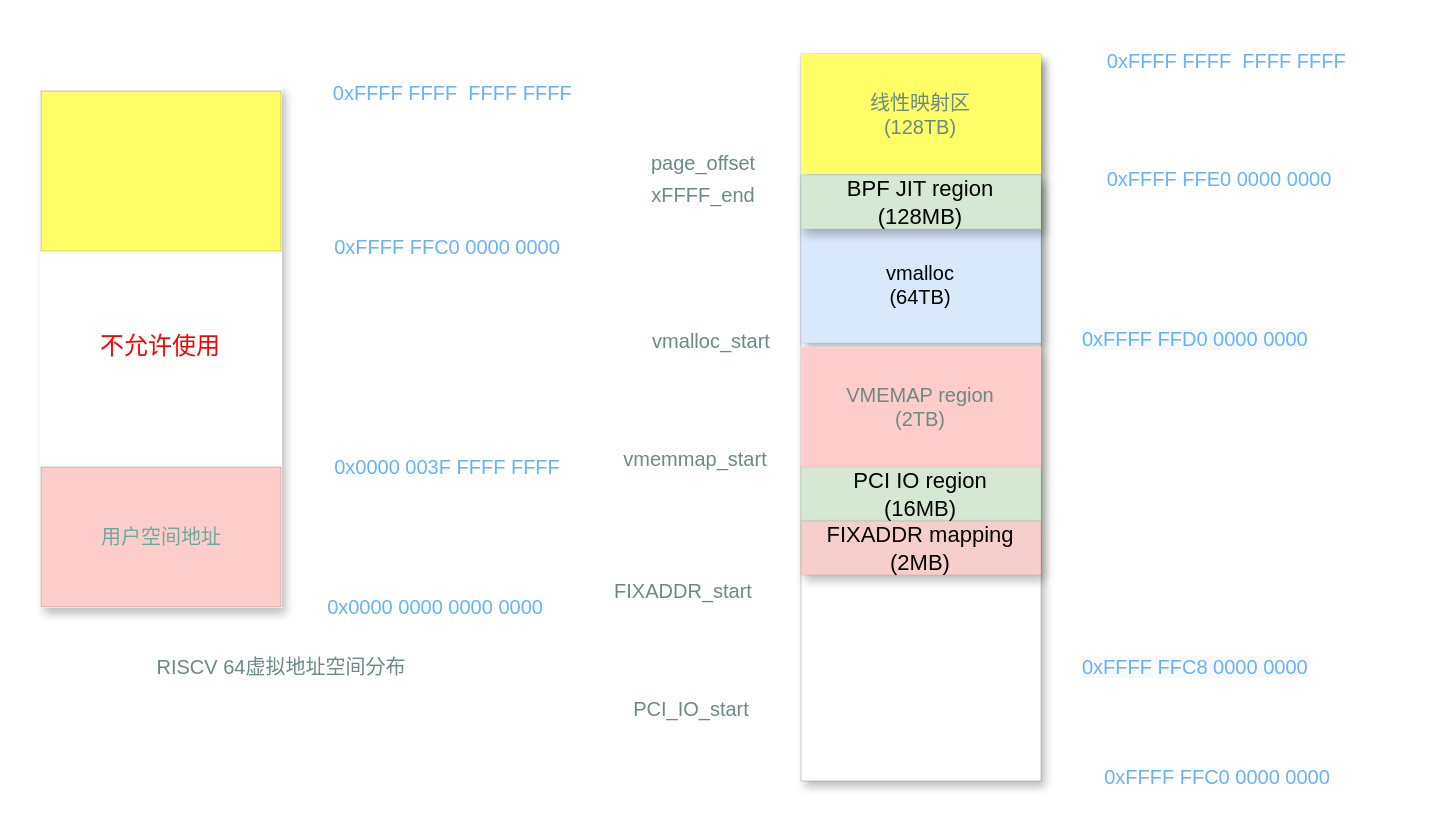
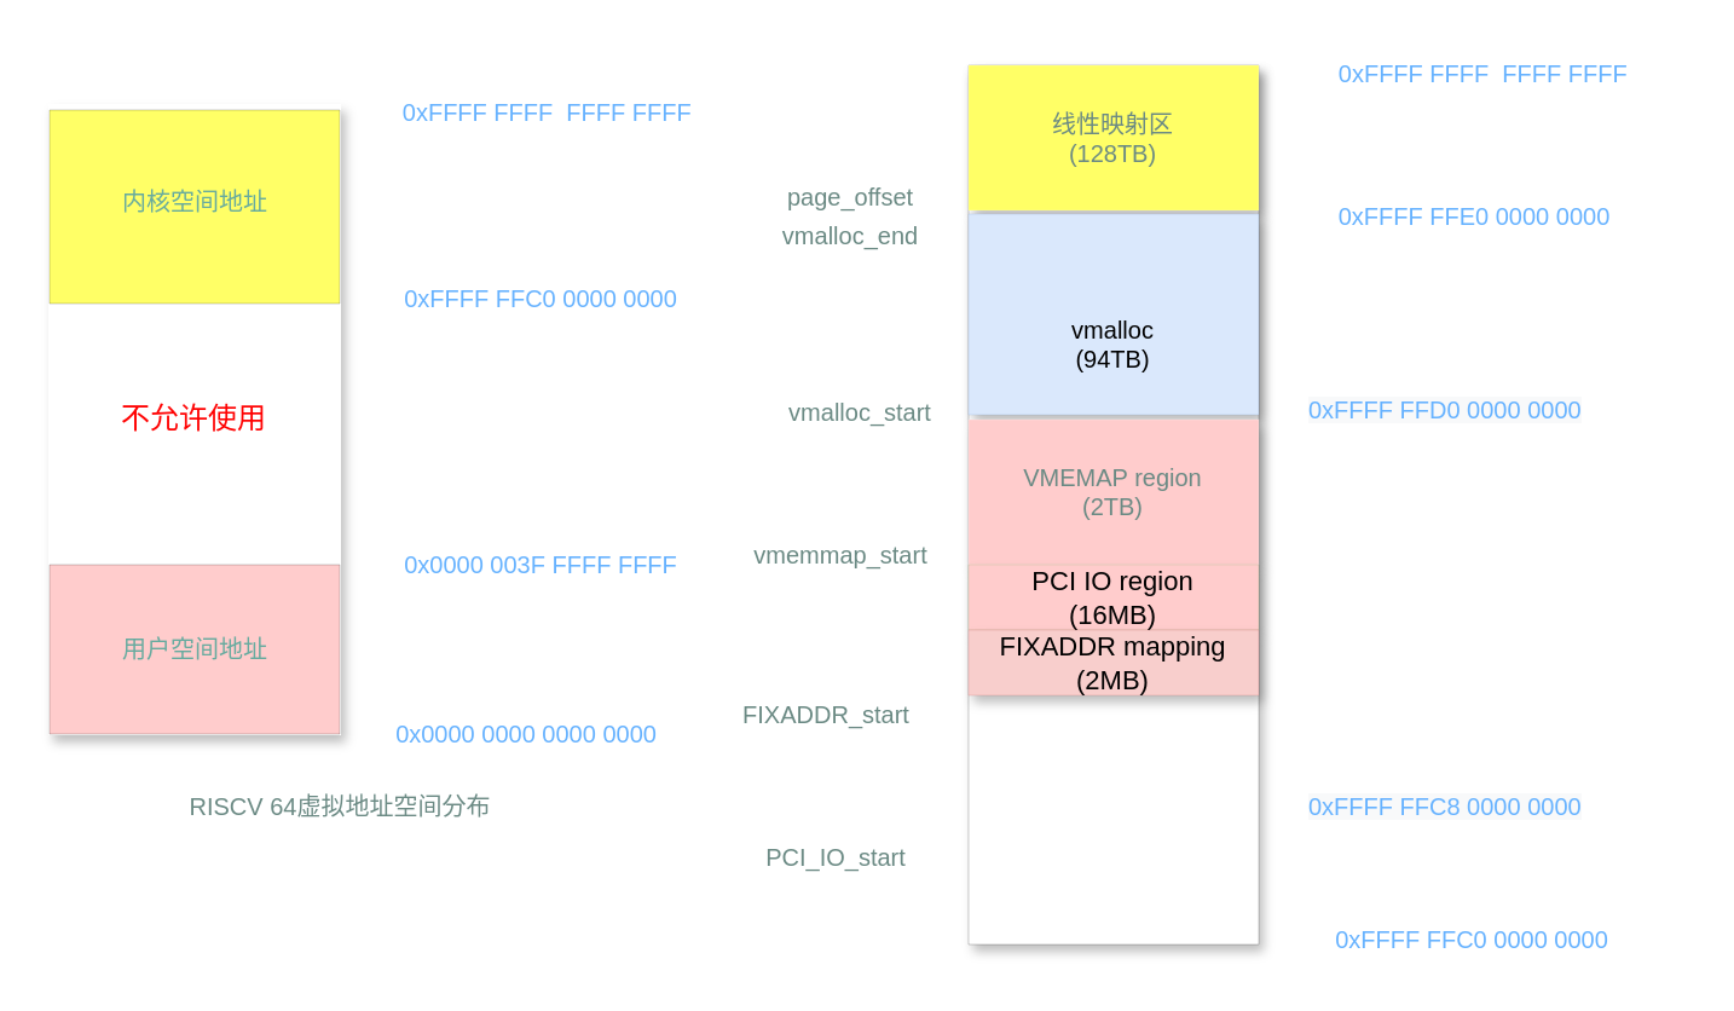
+ <mxCell id="5" value="&lt;font style=&quot;font-size: 10px&quot; color=&quot;#67ab9f&quot;&gt;内核空间地址&lt;/font&gt;" style="text;html=1;resizable=0;autosize=1;align=center;verticalAlign=middle;points=[];fillColor=none;strokeColor=none;rounded=0;strokeWidth=0;" parent="1" vertex="1"><mxGeometry x="35" y="73" width="90" height="20" as="geometry" /></mxCell>
- <mxCell id="21" value="xFFFF_end" style="text;html=1;resizable=0;autosize=1;align=center;verticalAlign=middle;points=[];fillColor=none;strokeColor=none;rounded=0;shadow=1;fontSize=10;fontColor=#6B8A84;" parent="1" vertex="1"><mxGeometry x="312" y="89" width="77" height="16" as="geometry" /></mxCell>
+ <mxCell id="21" value="vmalloc_end" style="text;html=1;resizable=0;autosize=1;align=center;verticalAlign=middle;points=[];fillColor=none;strokeColor=none;rounded=0;shadow=1;fontSize=10;fontColor=#6B8A84;" parent="1" vertex="1"><mxGeometry x="312" y="89" width="77" height="16" as="geometry" /></mxCell>
- <mxCell id="19" value="&lt;font style=&quot;font-size: 11px&quot;&gt;BPF JIT region&lt;br&gt;(128MB)&lt;/font&gt;" style="whiteSpace=wrap;html=1;shadow=1;fontSize=10;strokeColor=#82b366;strokeWidth=0;fillColor=#d5e8d4;" parent="1" vertex="1"><mxGeometry x="400" y="87" width="120" height="27" as="geometry" /></mxCell>
- <mxCell id="16" value="&lt;br&gt;&lt;br&gt;vmalloc&lt;br&gt;(64TB)" style="whiteSpace=wrap;html=1;shadow=1;fontSize=10;strokeColor=#6c8ebf;strokeWidth=0;fillColor=#dae8fc;" parent="1" vertex="1"><mxGeometry x="400" y="88" width="120" height="83" as="geometry" /></mxCell>
+ <mxCell id="16" value="&lt;br&gt;&lt;br&gt;vmalloc&lt;br&gt;(94TB)" style="whiteSpace=wrap;html=1;shadow=1;fontSize=10;strokeColor=#6c8ebf;strokeWidth=0;fillColor=#dae8fc;" parent="1" vertex="1"><mxGeometry x="400" y="88" width="120" height="83" as="geometry" /></mxCell>
- <mxCell id="25" value="&lt;font style=&quot;font-size: 11px&quot;&gt;PCI IO region&lt;br&gt;(16MB)&lt;/font&gt;" style="whiteSpace=wrap;html=1;shadow=1;fontSize=10;strokeColor=#82b366;strokeWidth=0;fillColor=#d5e8d4;" parent="1" vertex="1"><mxGeometry x="400" y="233" width="120" height="27" as="geometry" /></mxCell>
+ <mxCell id="25" value="&lt;font style=&quot;font-size: 11px&quot;&gt;PCI IO region&lt;br&gt;(16MB)&lt;/font&gt;" style="whiteSpace=wrap;html=1;shadow=1;fontSize=10;strokeColor=#82b366;strokeWidth=0;fillColor=#ffcccc;" parent="1" vertex="1"><mxGeometry x="400" y="233" width="120" height="27" as="geometry" /></mxCell>
